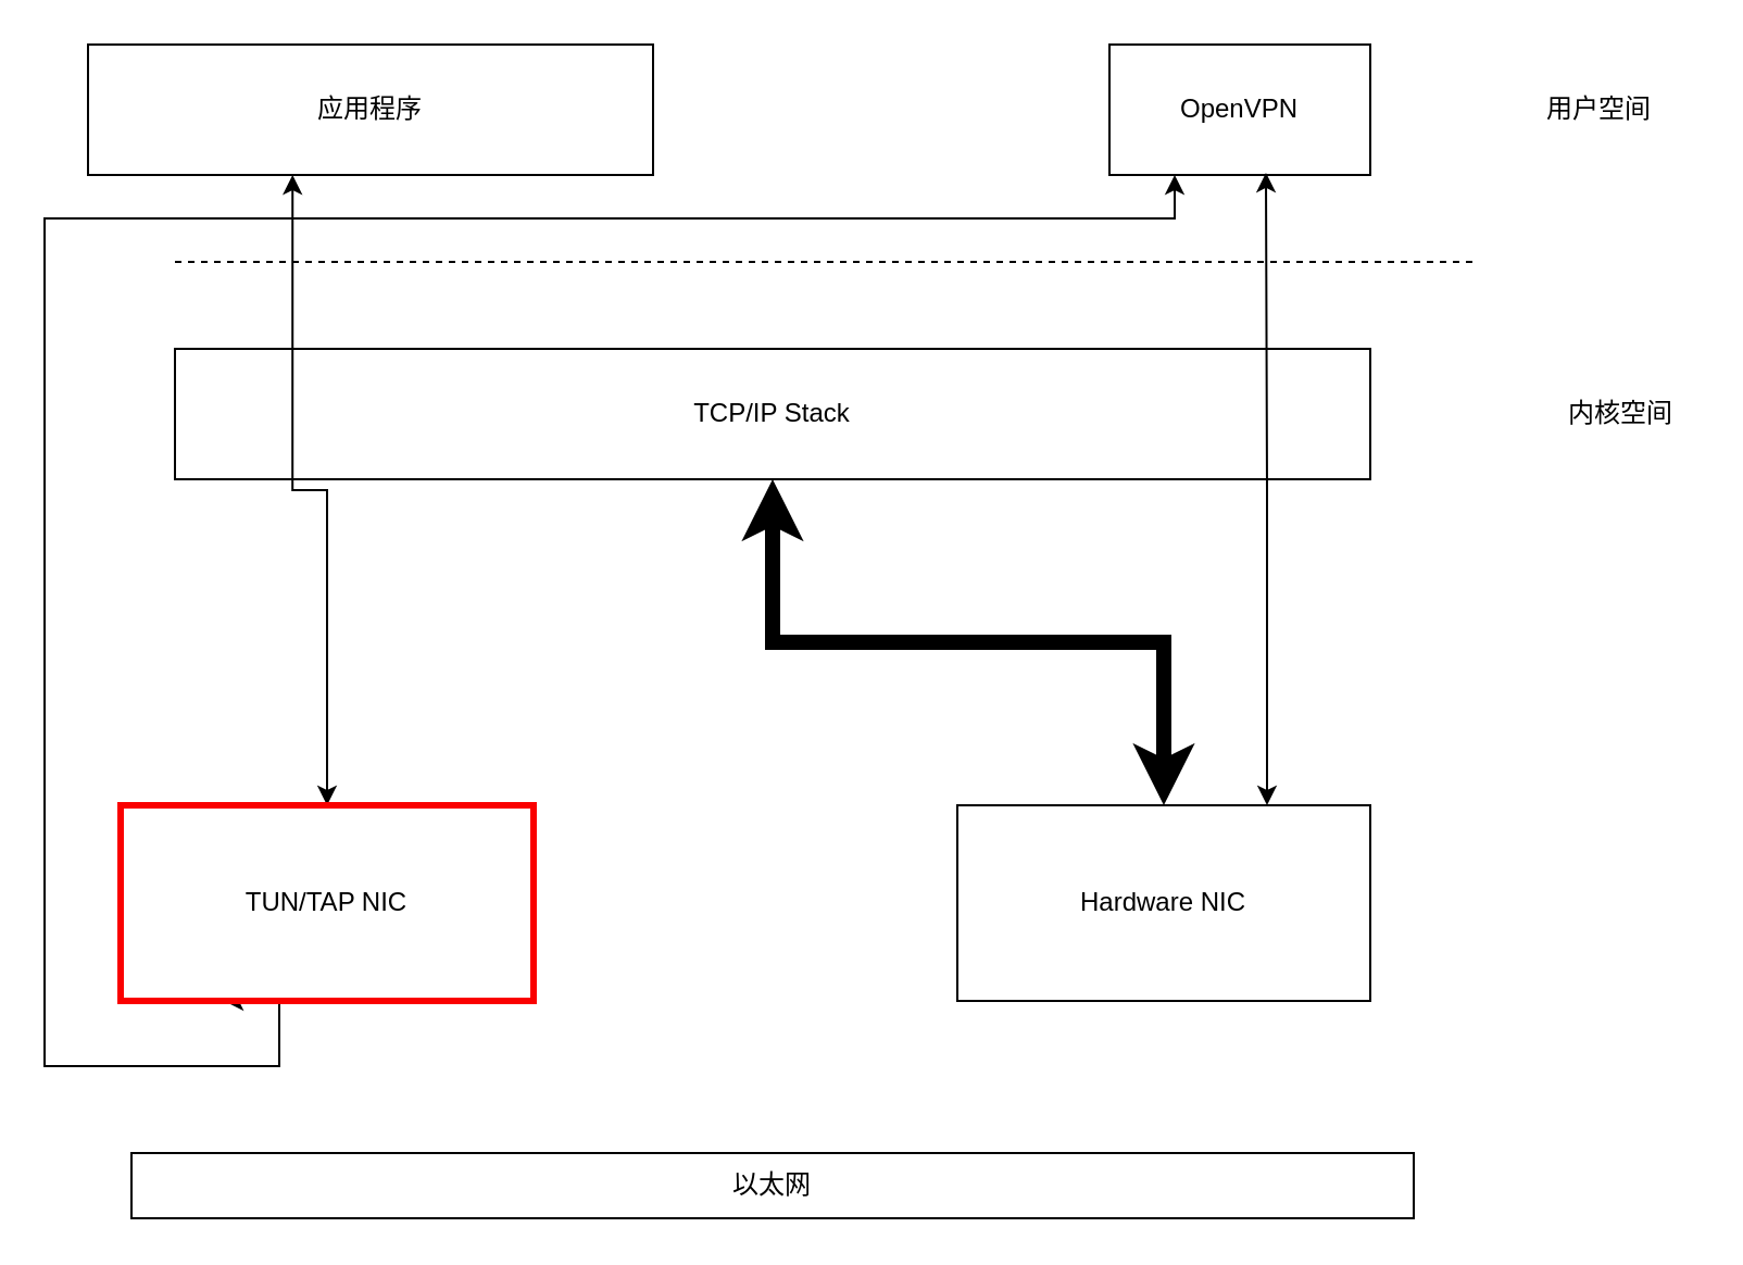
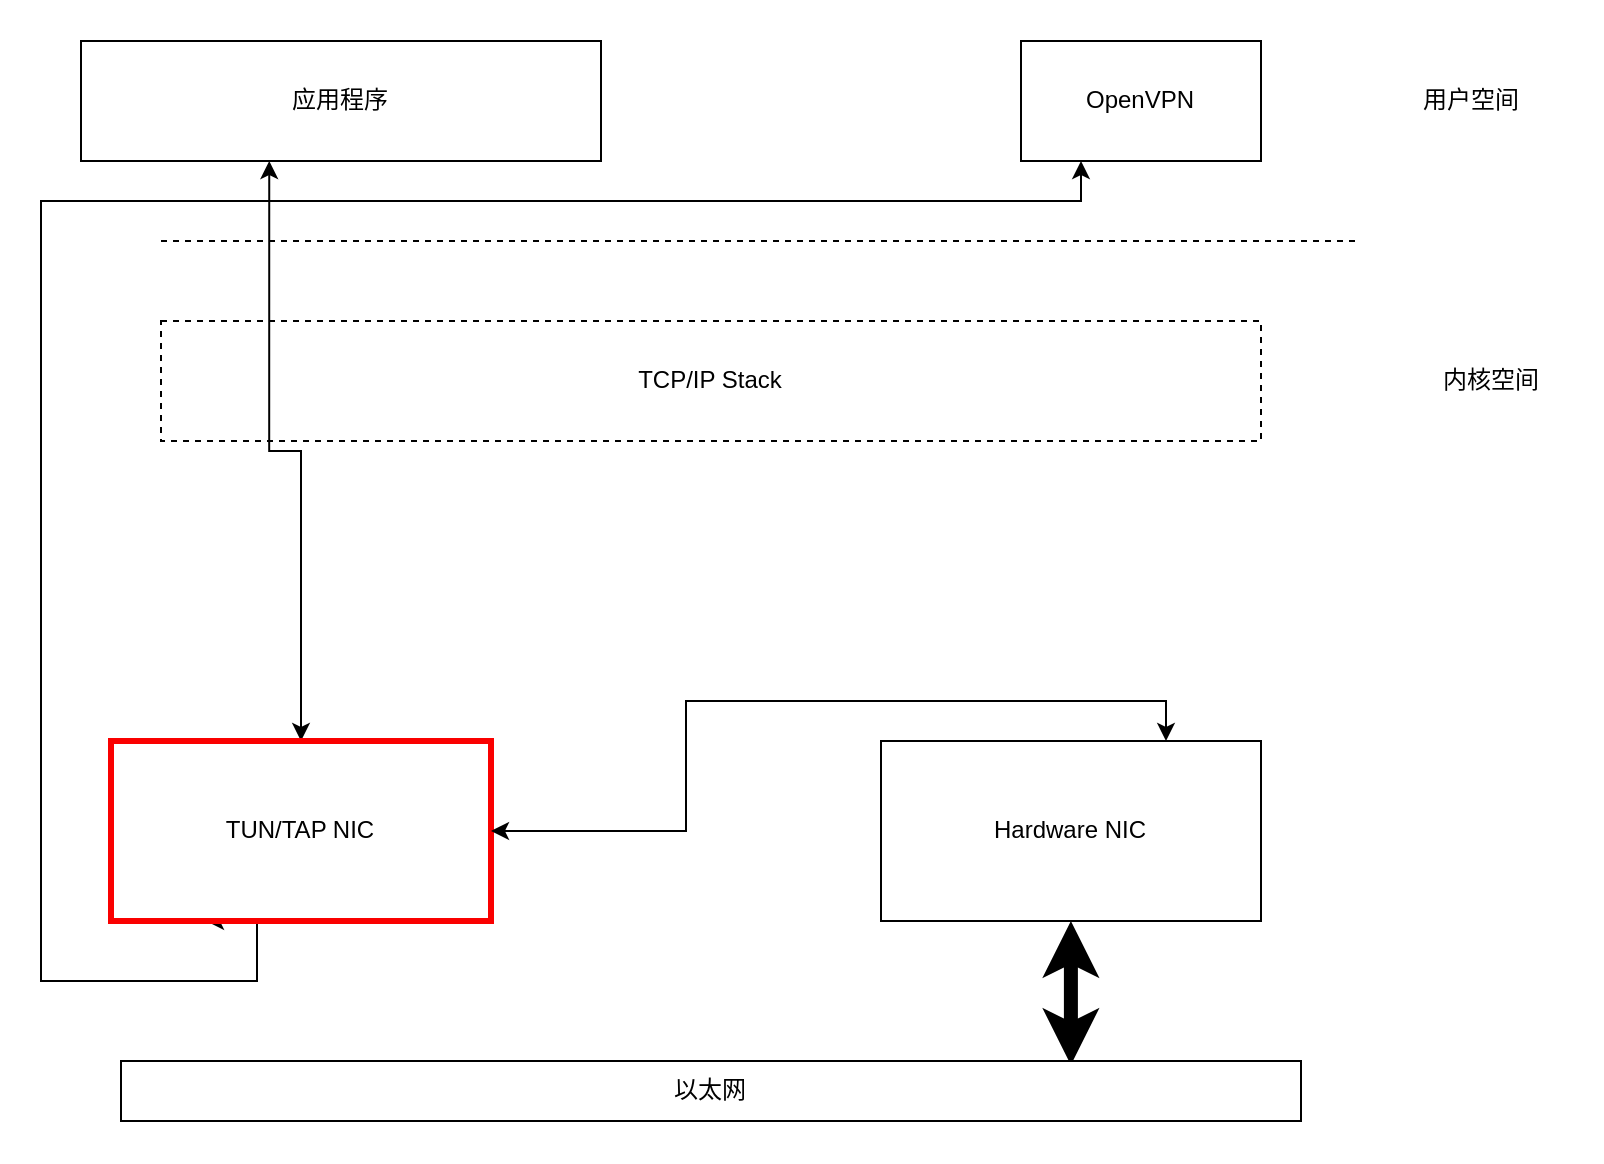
- <mxCell id="3" value="TCP/IP Stack" style="rounded=0;whiteSpace=wrap;html=1;" vertex="1" parent="1"><mxGeometry x="80" y="160" width="550" height="60" as="geometry" /></mxCell>
+ <mxCell id="3" value="TCP/IP Stack" style="rounded=0;whiteSpace=wrap;html=1;dashed=1;" vertex="1" parent="1"><mxGeometry x="80" y="160" width="550" height="60" as="geometry" /></mxCell>
- <mxCell id="11" style="edgeStyle=orthogonalEdgeStyle;rounded=0;orthogonalLoop=1;jettySize=auto;html=1;exitX=0.75;exitY=0;exitDx=0;exitDy=0;entryX=0.6;entryY=0.983;entryDx=0;entryDy=0;entryPerimeter=0;startArrow=classic;startFill=1;" edge="1" parent="1" source="13" target="4"><mxGeometry relative="1" as="geometry" /></mxCell>
+ <mxCell id="11" style="edgeStyle=orthogonalEdgeStyle;rounded=0;orthogonalLoop=1;jettySize=auto;html=1;exitX=0.75;exitY=0;exitDx=0;exitDy=0;startArrow=classic;startFill=1;" edge="1" parent="1" source="13" target="10"><mxGeometry relative="1" as="geometry" /></mxCell>
- <mxCell id="12" style="edgeStyle=orthogonalEdgeStyle;rounded=0;orthogonalLoop=1;jettySize=auto;html=1;startArrow=classic;startFill=1;strokeWidth=7;" edge="1" parent="1" source="13" target="3"><mxGeometry relative="1" as="geometry" /></mxCell>
+ <mxCell id="12" style="edgeStyle=orthogonalEdgeStyle;rounded=0;orthogonalLoop=1;jettySize=auto;html=1;entryX=0.805;entryY=0.067;entryDx=0;entryDy=0;entryPerimeter=0;startArrow=classic;startFill=1;strokeWidth=7;" edge="1" parent="1" source="13" target="14"><mxGeometry relative="1" as="geometry" /></mxCell>
